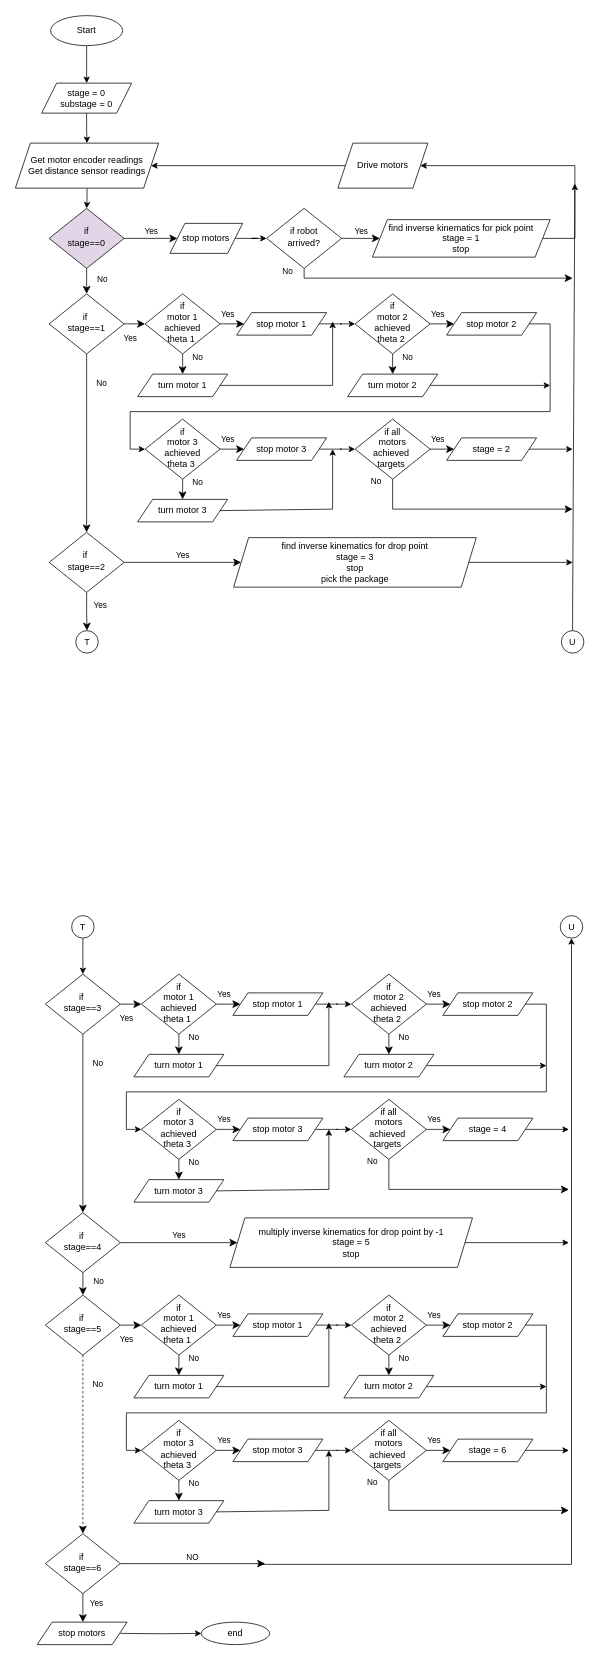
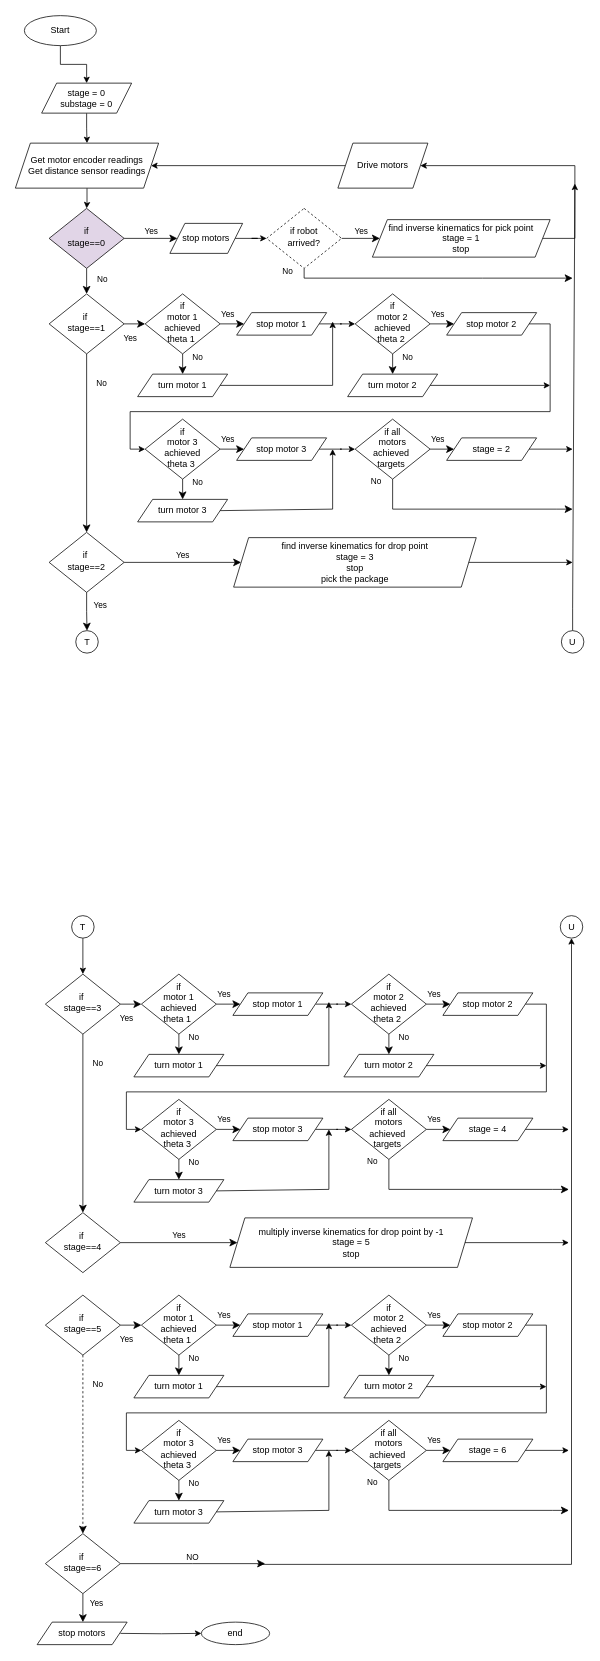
- <mxCell id="3" value="Start" style="ellipse;whiteSpace=wrap;html=1;" parent="1" vertex="1"><mxGeometry x="67" y="20" width="96" height="40" as="geometry" /></mxCell>
+ <mxCell id="3" value="Start" style="ellipse;whiteSpace=wrap;html=1;" parent="1" vertex="1"><mxGeometry x="32" y="20" width="96" height="40" as="geometry" /></mxCell>
- <mxCell id="24" value="if robot &lt;br&gt;arrived?" style="rhombus;whiteSpace=wrap;html=1;shadow=0;fontFamily=Helvetica;fontSize=12;align=center;strokeWidth=1;spacing=6;spacingTop=-4;" parent="1" vertex="1"><mxGeometry x="355" y="277" width="100" height="80" as="geometry" /></mxCell>
+ <mxCell id="24" value="if robot &lt;br&gt;arrived?" style="rhombus;whiteSpace=wrap;html=1;shadow=0;fontFamily=Helvetica;fontSize=12;align=center;strokeWidth=1;spacing=6;spacingTop=-4;dashed=1;" parent="1" vertex="1"><mxGeometry x="355" y="277" width="100" height="80" as="geometry" /></mxCell>
- <mxCell id="129" value="No" style="rounded=0;html=1;jettySize=auto;orthogonalLoop=1;fontSize=11;endArrow=classic;endFill=1;endSize=8;strokeWidth=1;shadow=0;labelBackgroundColor=none;edgeStyle=orthogonalEdgeStyle;entryX=0.5;entryY=0;entryDx=0;entryDy=0;exitX=0.5;exitY=1;exitDx=0;exitDy=0;" edge="1" parent="1" source="91" target="98"><mxGeometry x="-0.2" y="21" relative="1" as="geometry"><mxPoint as="offset" /><mxPoint x="110" y="1700" as="sourcePoint" /><mxPoint x="111" y="1724" as="targetPoint" /></mxGeometry></mxCell>
